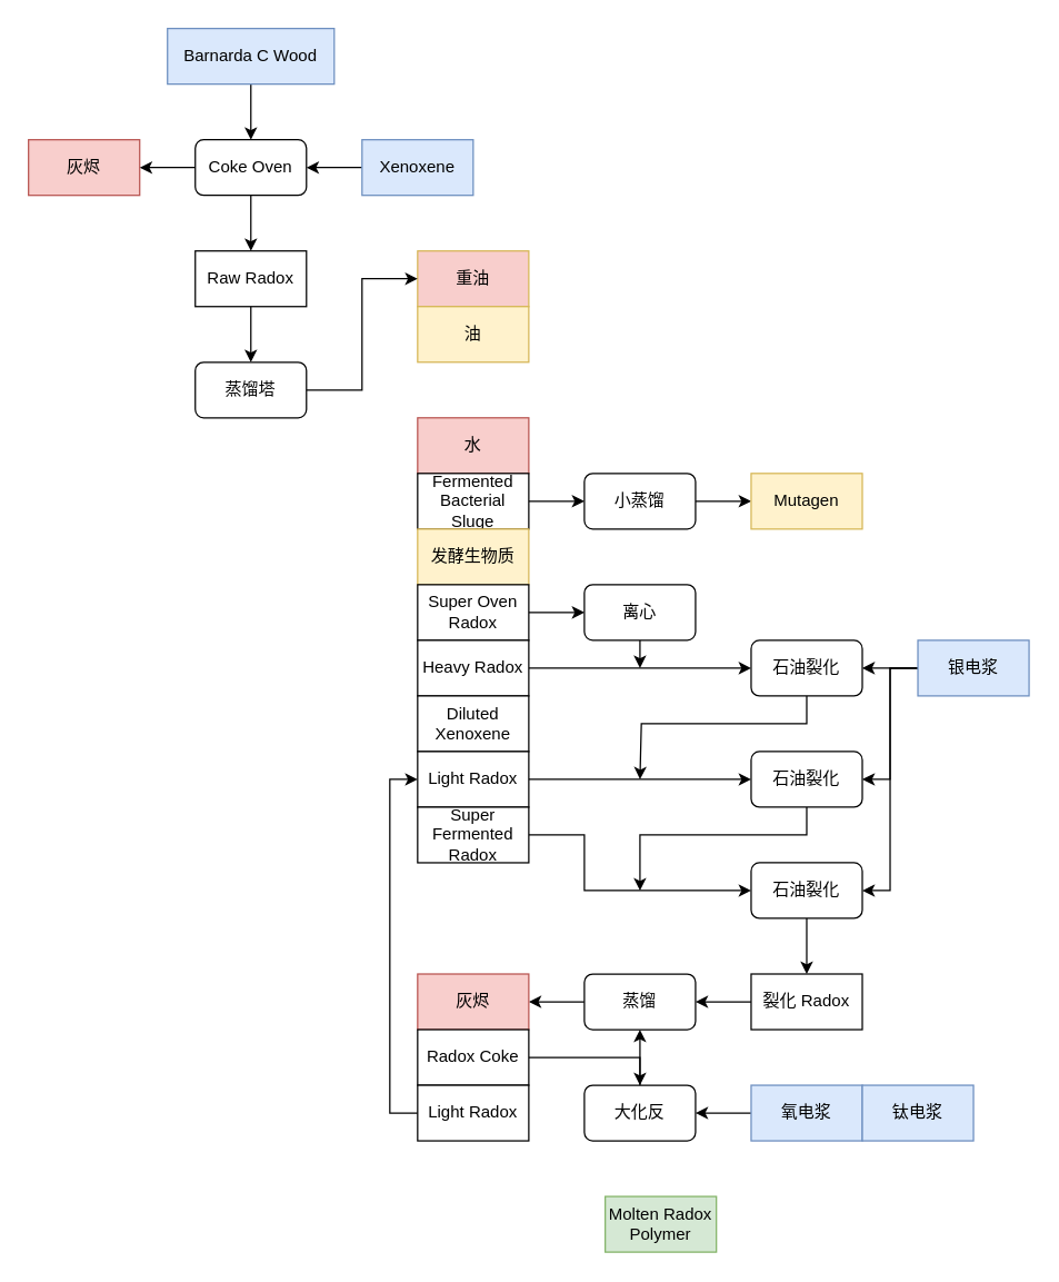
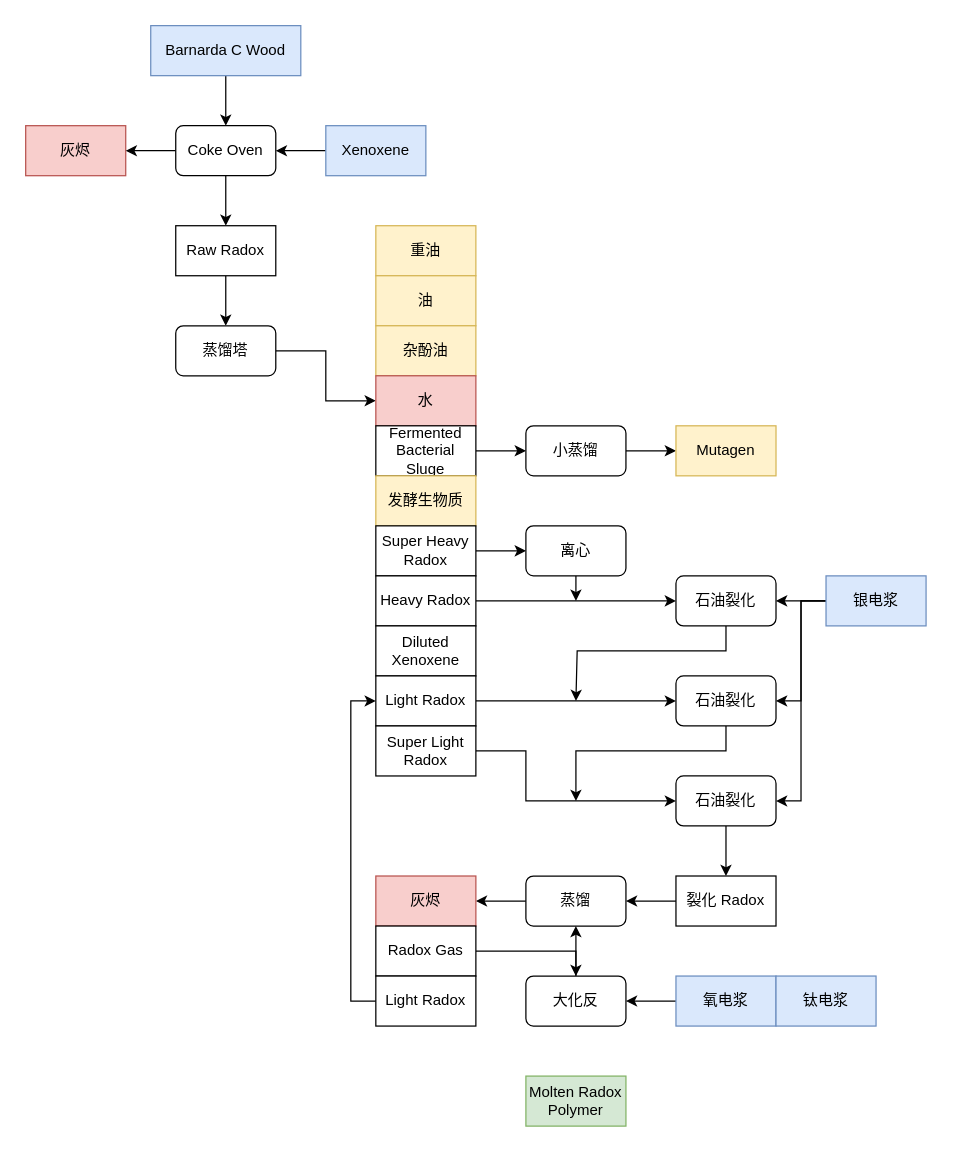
- <mxCell id="3" value="重油" style="rounded=0;whiteSpace=wrap;html=1;fillColor=#f8cecc;strokeColor=#d6b656;" parent="1" vertex="1"><mxGeometry x="300" y="180" width="80" height="40" as="geometry" /></mxCell>
+ <mxCell id="3" value="重油" style="rounded=0;whiteSpace=wrap;html=1;fillColor=#fff2cc;strokeColor=#d6b656;" parent="1" vertex="1"><mxGeometry x="300" y="180" width="80" height="40" as="geometry" /></mxCell>
- <mxCell id="14" style="edgeStyle=orthogonalEdgeStyle;rounded=0;orthogonalLoop=1;jettySize=auto;html=1;exitX=1;exitY=0.5;exitDx=0;exitDy=0;entryX=0;entryY=0.5;entryDx=0;entryDy=0;" parent="1" source="15" target="3" edge="1"><mxGeometry relative="1" as="geometry" /></mxCell>
+ <mxCell id="14" style="edgeStyle=orthogonalEdgeStyle;rounded=0;orthogonalLoop=1;jettySize=auto;html=1;exitX=1;exitY=0.5;exitDx=0;exitDy=0;" parent="1" source="15" target="17" edge="1"><mxGeometry relative="1" as="geometry" /></mxCell>
+ <mxCell id="16" value="杂酚油" style="rounded=0;whiteSpace=wrap;html=1;fillColor=#fff2cc;strokeColor=#d6b656;" parent="1" vertex="1"><mxGeometry x="300" y="260" width="80" height="40" as="geometry" /></mxCell>
- <mxCell id="22" value="Super Oven Radox" style="rounded=0;whiteSpace=wrap;html=1;" parent="1" vertex="1"><mxGeometry x="300" y="420" width="80" height="40" as="geometry" /></mxCell>
+ <mxCell id="22" value="Super Heavy Radox" style="rounded=0;whiteSpace=wrap;html=1;" parent="1" vertex="1"><mxGeometry x="300" y="420" width="80" height="40" as="geometry" /></mxCell>
- <mxCell id="29" value="Super Fermented Radox" style="rounded=0;whiteSpace=wrap;html=1;" parent="1" vertex="1"><mxGeometry x="300" y="580" width="80" height="40" as="geometry" /></mxCell>
+ <mxCell id="29" value="Super Light Radox" style="rounded=0;whiteSpace=wrap;html=1;" parent="1" vertex="1"><mxGeometry x="300" y="580" width="80" height="40" as="geometry" /></mxCell>
- <mxCell id="51" value="Radox Coke" style="rounded=0;whiteSpace=wrap;html=1;" parent="1" vertex="1"><mxGeometry x="300" y="740" width="80" height="40" as="geometry" /></mxCell>
+ <mxCell id="51" value="Radox Gas" style="rounded=0;whiteSpace=wrap;html=1;" parent="1" vertex="1"><mxGeometry x="300" y="740" width="80" height="40" as="geometry" /></mxCell>
- <mxCell id="59" value="Molten Radox Polymer" style="rounded=0;whiteSpace=wrap;html=1;fillColor=#d5e8d4;strokeColor=#82b366;" parent="1" vertex="1"><mxGeometry x="435" y="860" width="80" height="40" as="geometry" /></mxCell>
+ <mxCell id="59" value="Molten Radox Polymer" style="rounded=0;whiteSpace=wrap;html=1;fillColor=#d5e8d4;strokeColor=#82b366;" parent="1" vertex="1"><mxGeometry x="420" y="860" width="80" height="40" as="geometry" /></mxCell>
